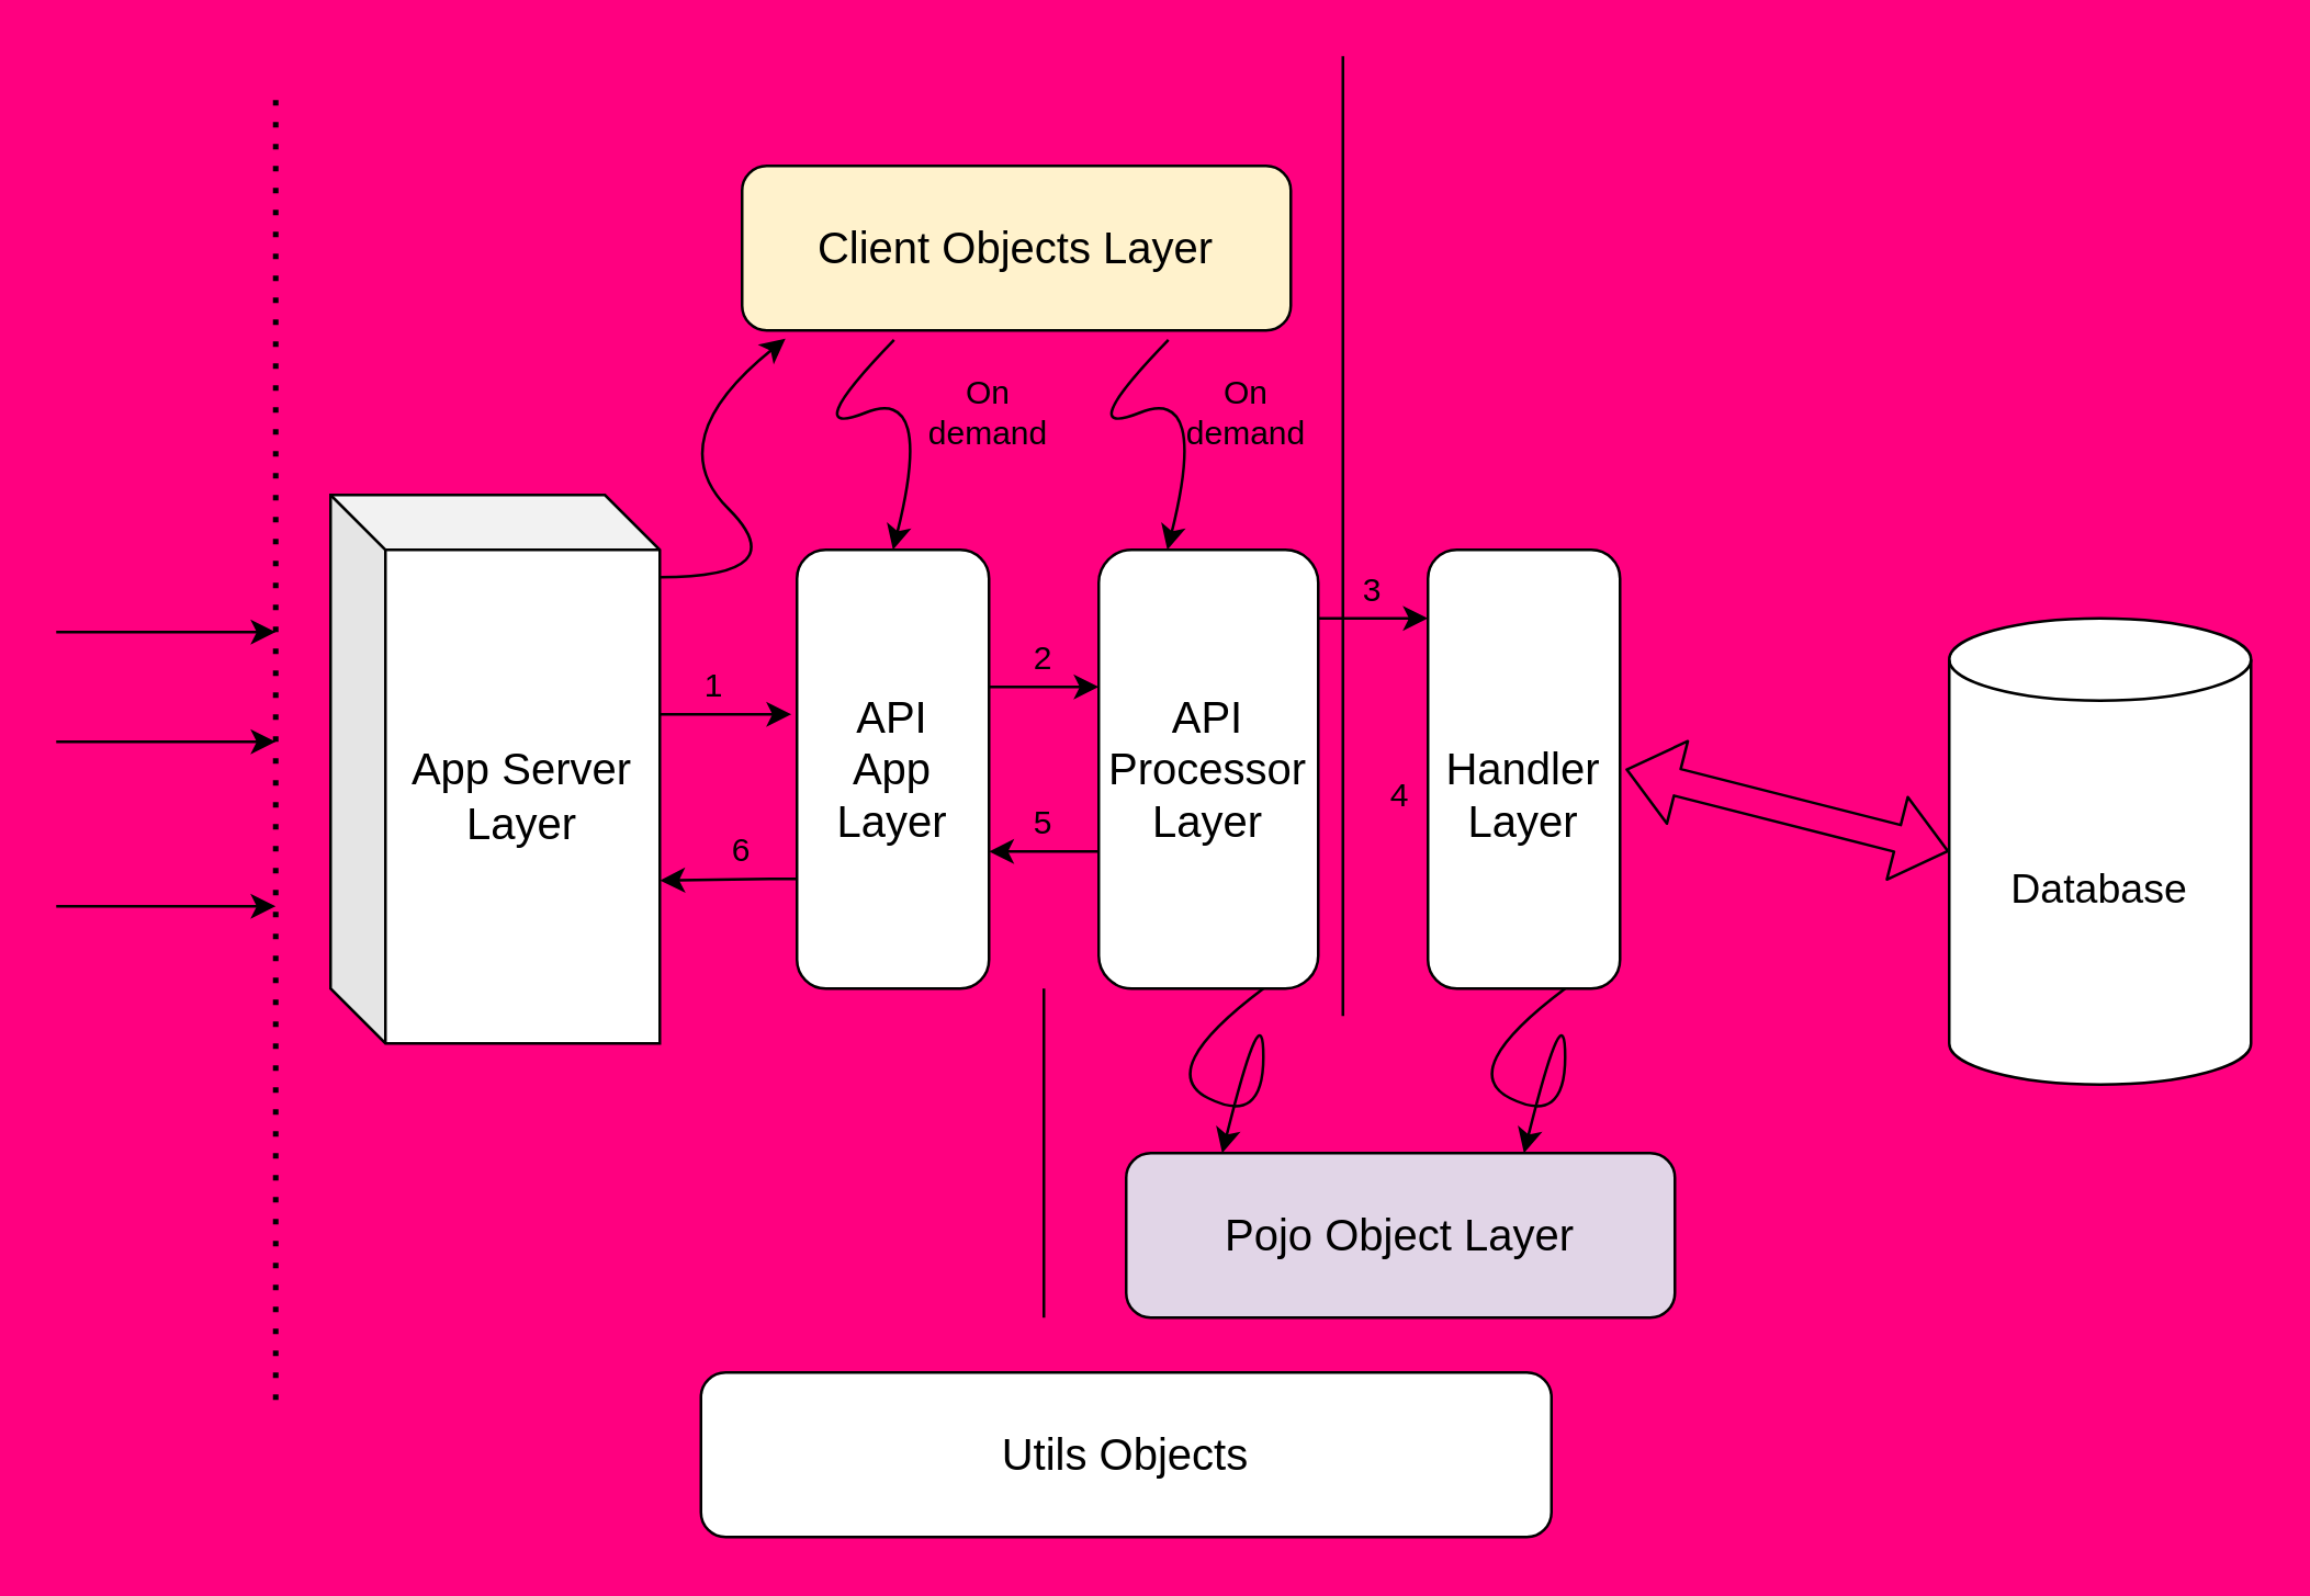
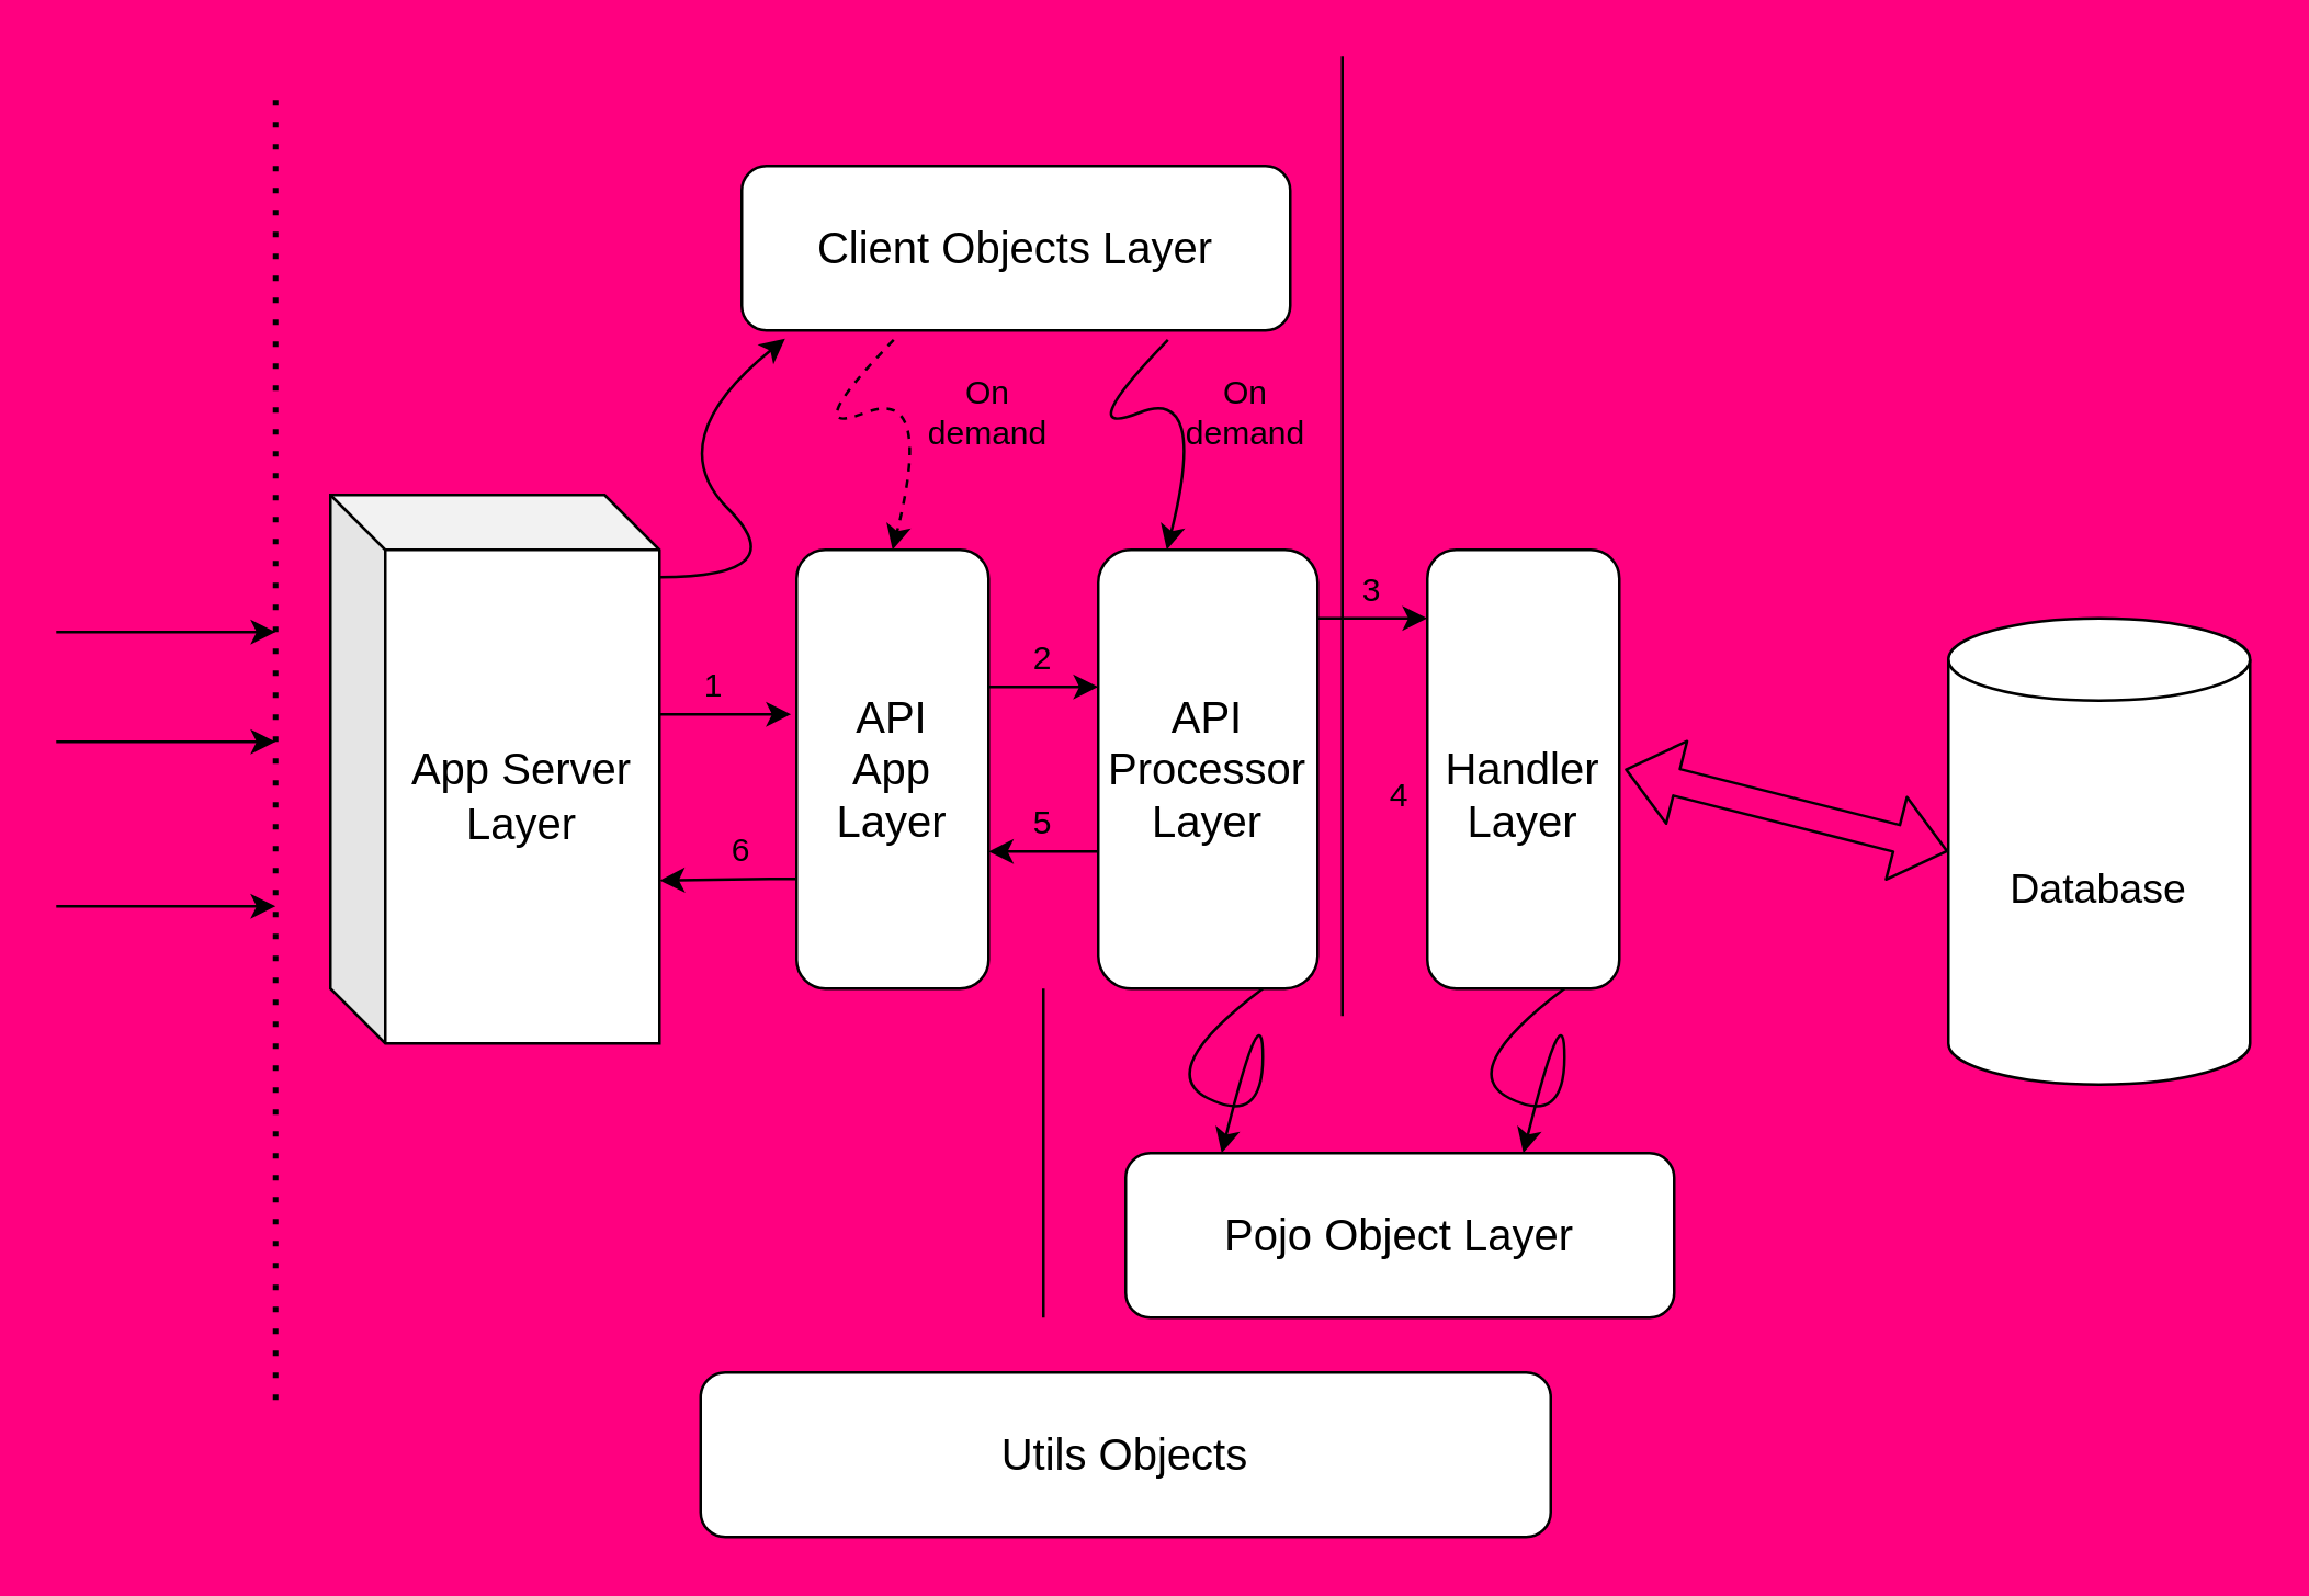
- <mxCell id="7" value="&lt;font style=&quot;font-size: 16px&quot;&gt;Client Objects Layer&lt;/font&gt;" style="rounded=1;whiteSpace=wrap;html=1;fillColor=#fff2cc;" parent="1" vertex="1"><mxGeometry x="270" y="60" width="200" height="60" as="geometry" /></mxCell>
+ <mxCell id="7" value="&lt;font style=&quot;font-size: 16px&quot;&gt;Client Objects Layer&lt;/font&gt;" style="rounded=1;whiteSpace=wrap;html=1;" parent="1" vertex="1"><mxGeometry x="270" y="60" width="200" height="60" as="geometry" /></mxCell>
- <mxCell id="29" value="" style="curved=1;endArrow=classic;html=1;exitX=0.277;exitY=1.058;exitDx=0;exitDy=0;exitPerimeter=0;entryX=0.5;entryY=0;entryDx=0;entryDy=0;" parent="1" source="7" target="8" edge="1"><mxGeometry width="50" height="50" relative="1" as="geometry"><mxPoint x="320" y="180" as="sourcePoint" /><mxPoint x="325" y="190" as="targetPoint" /><Array as="points"><mxPoint x="290" y="160" /><mxPoint x="340" y="140" /></Array></mxGeometry></mxCell>
+ <mxCell id="29" value="" style="curved=1;endArrow=classic;html=1;exitX=0.277;exitY=1.058;exitDx=0;exitDy=0;exitPerimeter=0;entryX=0.5;entryY=0;entryDx=0;entryDy=0;dashed=1;" parent="1" source="7" target="8" edge="1"><mxGeometry width="50" height="50" relative="1" as="geometry"><mxPoint x="320" y="180" as="sourcePoint" /><mxPoint x="325" y="190" as="targetPoint" /><Array as="points"><mxPoint x="290" y="160" /><mxPoint x="340" y="140" /></Array></mxGeometry></mxCell>
- <mxCell id="12" value="&lt;font style=&quot;font-size: 16px&quot;&gt;Pojo Object Layer&lt;/font&gt;" style="rounded=1;whiteSpace=wrap;html=1;fillColor=#e1d5e7;" parent="1" vertex="1"><mxGeometry x="410" y="420" width="200" height="60" as="geometry" /></mxCell>
+ <mxCell id="12" value="&lt;font style=&quot;font-size: 16px&quot;&gt;Pojo Object Layer&lt;/font&gt;" style="rounded=1;whiteSpace=wrap;html=1;" parent="1" vertex="1"><mxGeometry x="410" y="420" width="200" height="60" as="geometry" /></mxCell>
